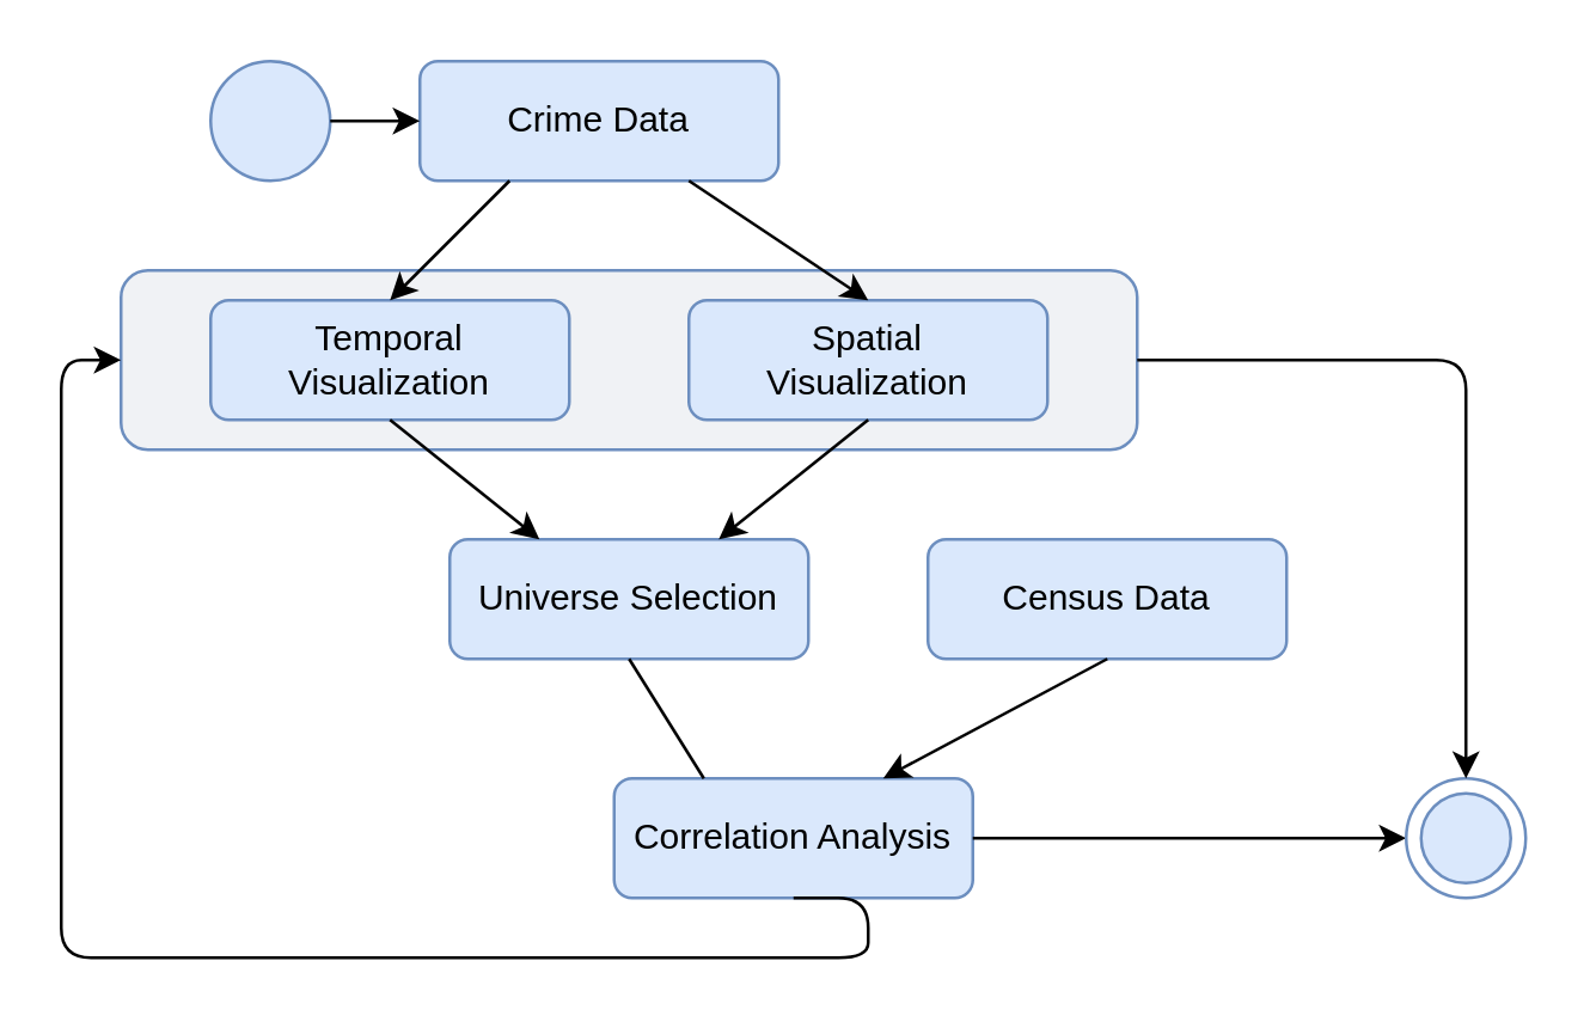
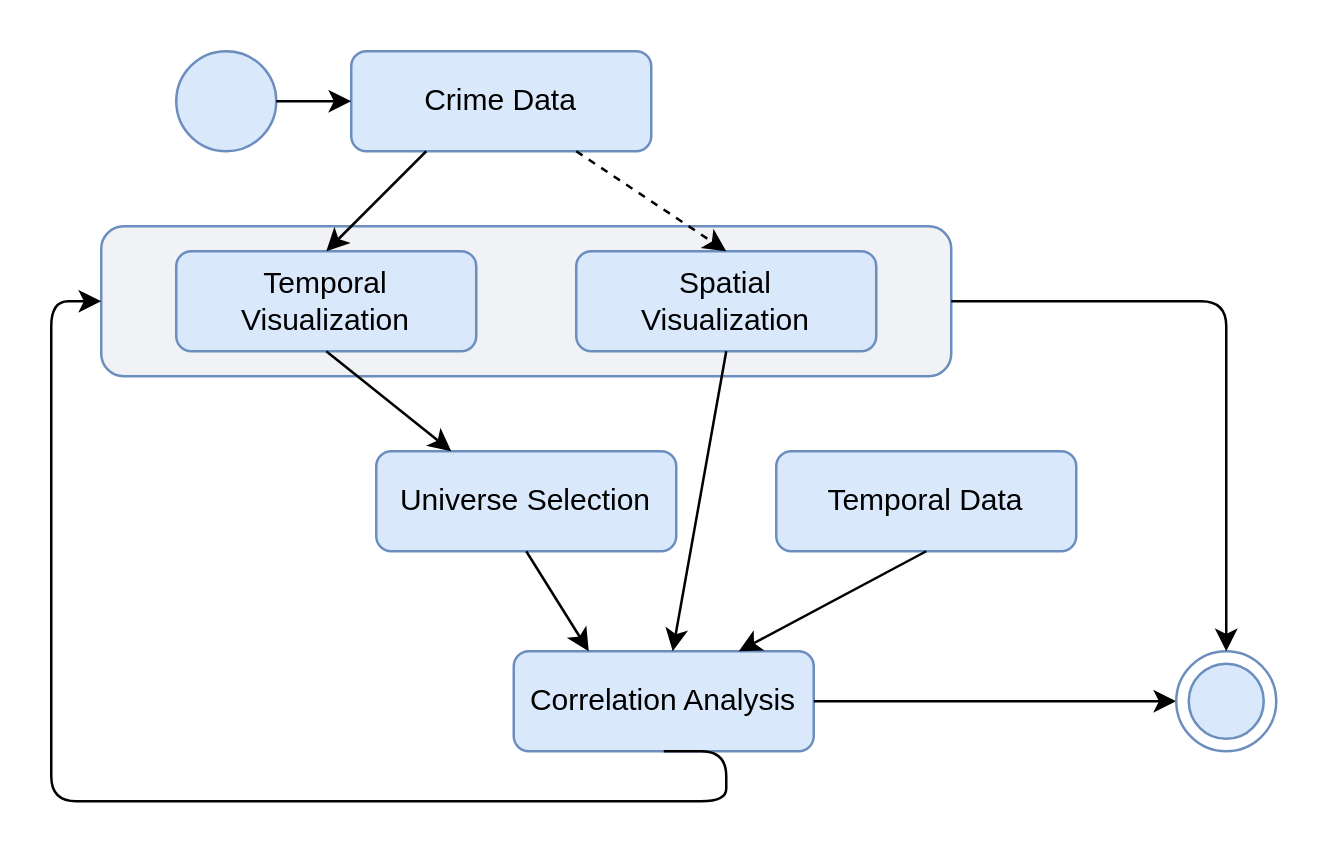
- <mxCell id="10" value="" style="endArrow=classic;html=1;entryX=0.5;entryY=0;entryDx=0;entryDy=0;" edge="1" parent="1" source="3" target="5"><mxGeometry width="50" height="50" relative="1" as="geometry"><mxPoint x="210" y="110" as="sourcePoint" /><mxPoint x="210" y="130.711" as="targetPoint" /></mxGeometry></mxCell>
+ <mxCell id="10" value="" style="endArrow=classic;html=1;entryX=0.5;entryY=0;entryDx=0;entryDy=0;dashed=1;" edge="1" parent="1" source="3" target="5"><mxGeometry width="50" height="50" relative="1" as="geometry"><mxPoint x="210" y="110" as="sourcePoint" /><mxPoint x="210" y="130.711" as="targetPoint" /></mxGeometry></mxCell>
- <mxCell id="12" value="" style="endArrow=classic;html=1;entryX=0.75;entryY=0;entryDx=0;entryDy=0;exitX=0.5;exitY=1;exitDx=0;exitDy=0;" edge="1" parent="1" source="5" target="6"><mxGeometry width="50" height="50" relative="1" as="geometry"><mxPoint x="290" y="210" as="sourcePoint" /><mxPoint x="290" y="230.711" as="targetPoint" /></mxGeometry></mxCell>
+ <mxCell id="12" value="" style="endArrow=classic;html=1;exitX=0.5;exitY=1;exitDx=0;exitDy=0;" edge="1" parent="1" source="5" target="8"><mxGeometry width="50" height="50" relative="1" as="geometry"><mxPoint x="290" y="210" as="sourcePoint" /><mxPoint x="290" y="230.711" as="targetPoint" /></mxGeometry></mxCell>
- <mxCell id="7" value="Census Data" style="rounded=1;whiteSpace=wrap;html=1;fillColor=#dae8fc;strokeColor=#6c8ebf;" vertex="1" parent="1"><mxGeometry x="310" y="180" width="120" height="40" as="geometry" /></mxCell>
+ <mxCell id="7" value="Temporal Data" style="rounded=1;whiteSpace=wrap;html=1;fillColor=#dae8fc;strokeColor=#6c8ebf;" vertex="1" parent="1"><mxGeometry x="310" y="180" width="120" height="40" as="geometry" /></mxCell>
- <mxCell id="13" value="" style="endArrow=none;html=1;entryX=0.25;entryY=0;entryDx=0;entryDy=0;exitX=0.5;exitY=1;exitDx=0;exitDy=0;" edge="1" parent="1" source="6" target="8"><mxGeometry width="50" height="50" relative="1" as="geometry"><mxPoint x="300" y="150" as="sourcePoint" /><mxPoint x="250" y="190" as="targetPoint" /></mxGeometry></mxCell>
+ <mxCell id="13" value="" style="endArrow=classic;html=1;entryX=0.25;entryY=0;entryDx=0;entryDy=0;exitX=0.5;exitY=1;exitDx=0;exitDy=0;" edge="1" parent="1" source="6" target="8"><mxGeometry width="50" height="50" relative="1" as="geometry"><mxPoint x="300" y="150" as="sourcePoint" /><mxPoint x="250" y="190" as="targetPoint" /></mxGeometry></mxCell>
